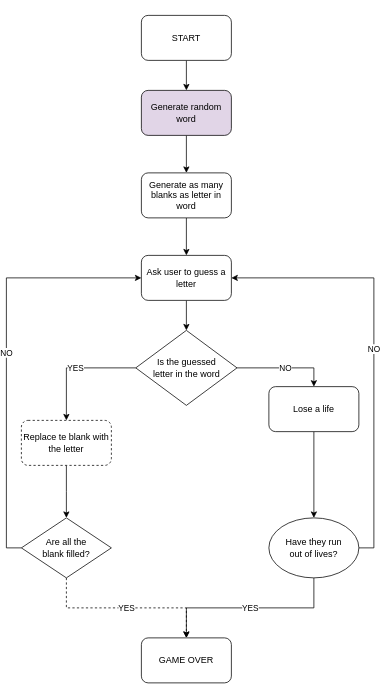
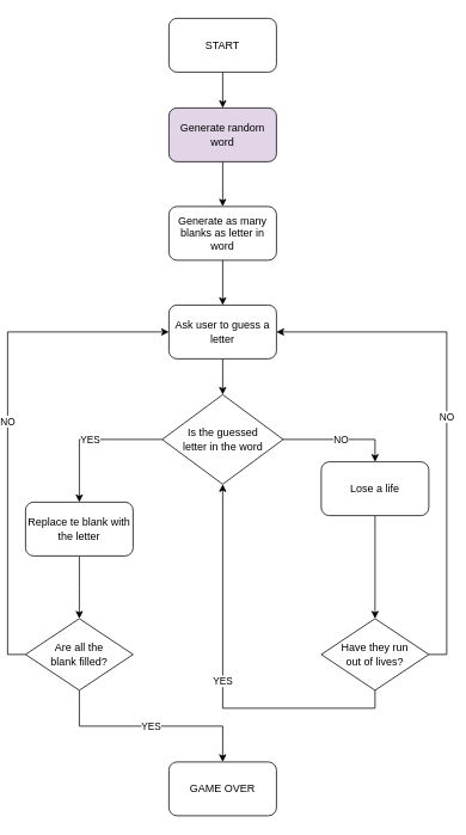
- <mxCell id="14" value="Replace te blank with the letter" style="rounded=1;whiteSpace=wrap;html=1;dashed=1;" vertex="1" parent="1"><mxGeometry x="20" y="560" width="120" height="60" as="geometry" /></mxCell>
+ <mxCell id="14" value="Replace te blank with the letter" style="rounded=1;whiteSpace=wrap;html=1;" vertex="1" parent="1"><mxGeometry x="20" y="560" width="120" height="60" as="geometry" /></mxCell>
- <mxCell id="22" value="Have they run &lt;br&gt;out of lives?" style="ellipse;whiteSpace=wrap;html=1;" vertex="1" parent="1"><mxGeometry x="350" y="690" width="120" height="80" as="geometry" /></mxCell>
+ <mxCell id="22" value="Have they run &lt;br&gt;out of lives?" style="rhombus;whiteSpace=wrap;html=1;" vertex="1" parent="1"><mxGeometry x="350" y="690" width="120" height="80" as="geometry" /></mxCell>
- <mxCell id="16" value="YES" style="edgeStyle=orthogonalEdgeStyle;rounded=0;orthogonalLoop=1;jettySize=auto;html=1;exitX=0.5;exitY=1;exitDx=0;exitDy=0;dashed=1;" edge="1" parent="1" source="17" target="23"><mxGeometry relative="1" as="geometry" /></mxCell>
+ <mxCell id="16" value="YES" style="edgeStyle=orthogonalEdgeStyle;rounded=0;orthogonalLoop=1;jettySize=auto;html=1;exitX=0.5;exitY=1;exitDx=0;exitDy=0;" edge="1" parent="1" source="17" target="23"><mxGeometry relative="1" as="geometry" /></mxCell>
- <mxCell id="21" value="YES" style="edgeStyle=orthogonalEdgeStyle;rounded=0;orthogonalLoop=1;jettySize=auto;html=1;exitX=0.5;exitY=1;exitDx=0;exitDy=0;entryX=0.5;entryY=0;entryDx=0;entryDy=0;" edge="1" parent="1" source="22" target="23"><mxGeometry relative="1" as="geometry" /></mxCell>
+ <mxCell id="21" value="YES" style="edgeStyle=orthogonalEdgeStyle;rounded=0;orthogonalLoop=1;jettySize=auto;html=1;exitX=0.5;exitY=1;exitDx=0;exitDy=0;" edge="1" parent="1" source="22" target="12"><mxGeometry relative="1" as="geometry" /></mxCell>
